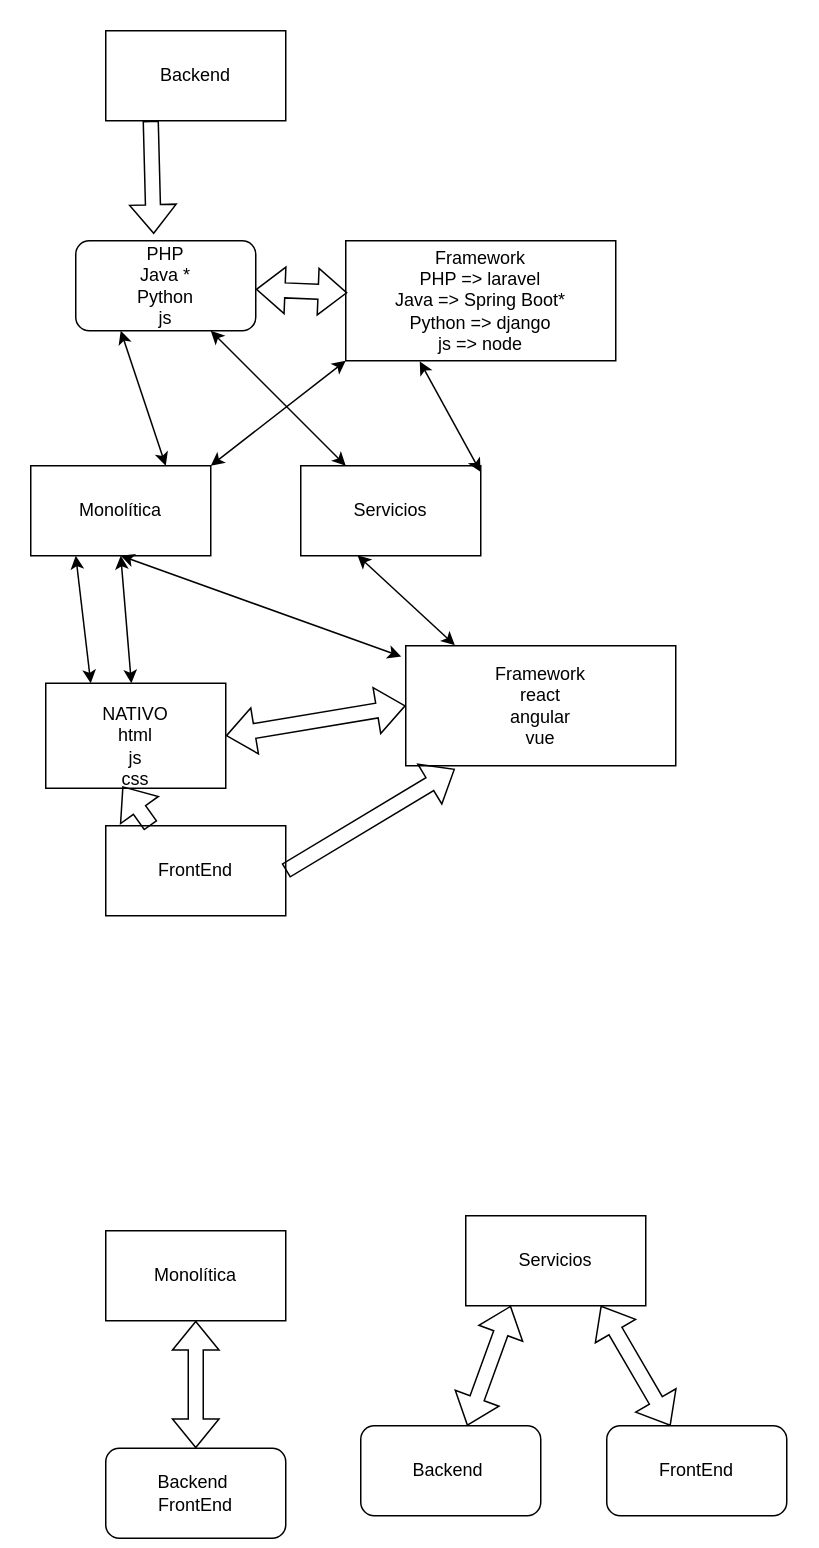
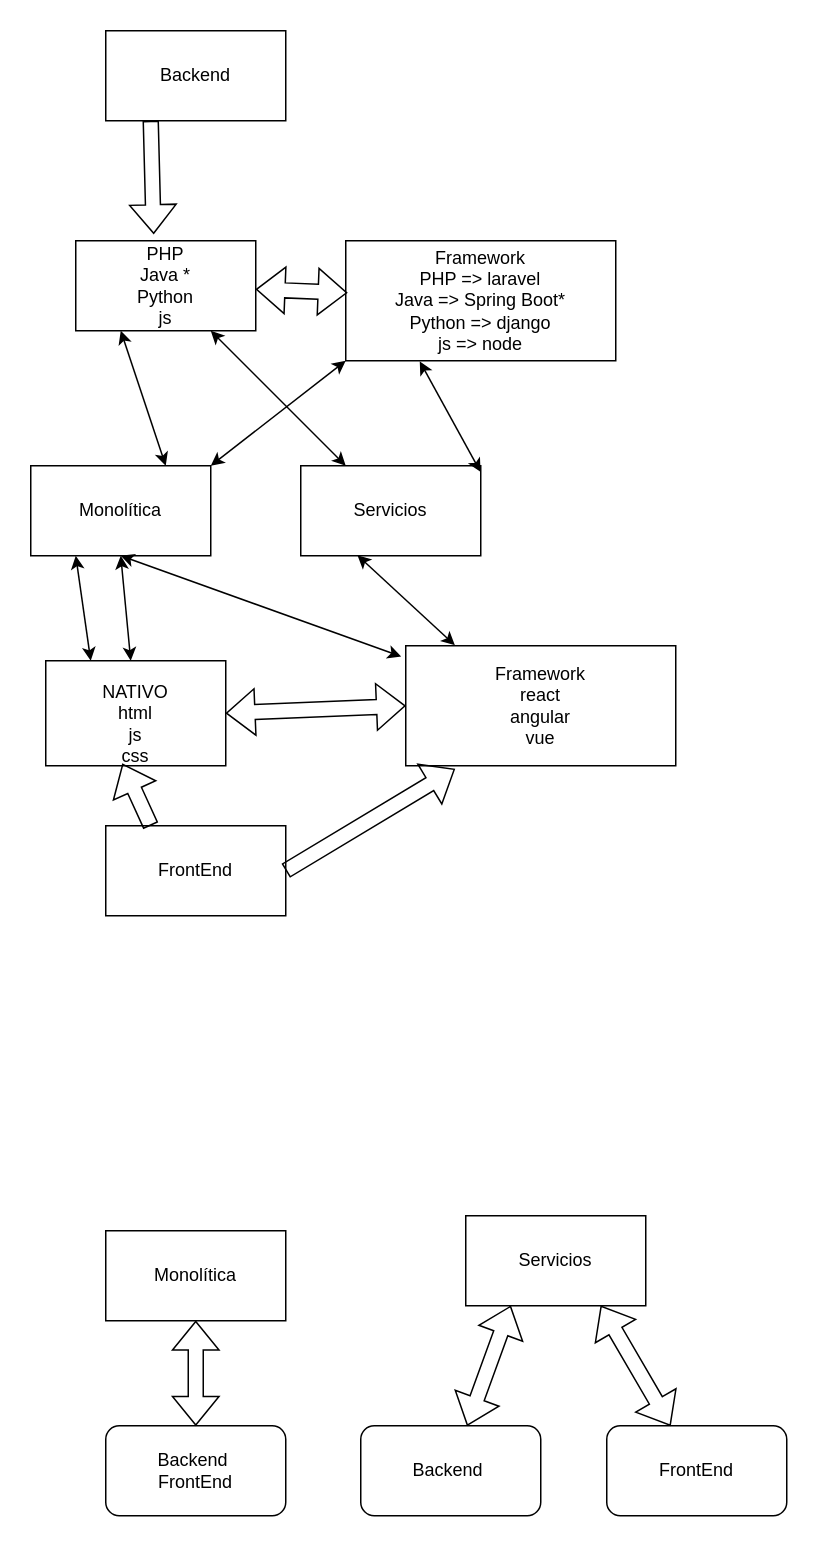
- <mxCell id="4" value="PHP&lt;br&gt;Java *&lt;br&gt;Python&lt;br&gt;js" style="whiteSpace=wrap;html=1;rounded=1;" vertex="1" parent="1"><mxGeometry x="50" y="160" width="120" height="60" as="geometry" /></mxCell>
+ <mxCell id="4" value="PHP&lt;br&gt;Java *&lt;br&gt;Python&lt;br&gt;js" style="rounded=0;whiteSpace=wrap;html=1;" vertex="1" parent="1"><mxGeometry x="50" y="160" width="120" height="60" as="geometry" /></mxCell>
- <mxCell id="14" value="&lt;br&gt;NATIVO&lt;br&gt;html&lt;br&gt;js&lt;br&gt;css" style="rounded=0;whiteSpace=wrap;html=1;" vertex="1" parent="1"><mxGeometry x="30" y="455" width="120" height="70" as="geometry" /></mxCell>
+ <mxCell id="14" value="&lt;br&gt;NATIVO&lt;br&gt;html&lt;br&gt;js&lt;br&gt;css" style="rounded=0;whiteSpace=wrap;html=1;" vertex="1" parent="1"><mxGeometry x="30" y="440" width="120" height="70" as="geometry" /></mxCell>
- <mxCell id="25" value="Backend&amp;nbsp;&lt;br&gt;FrontEnd" style="rounded=1;whiteSpace=wrap;html=1;" vertex="1" parent="1"><mxGeometry x="70" y="965" width="120" height="60" as="geometry" /></mxCell>
+ <mxCell id="25" value="Backend&amp;nbsp;&lt;br&gt;FrontEnd" style="rounded=1;whiteSpace=wrap;html=1;" vertex="1" parent="1"><mxGeometry x="70" y="950" width="120" height="60" as="geometry" /></mxCell>
